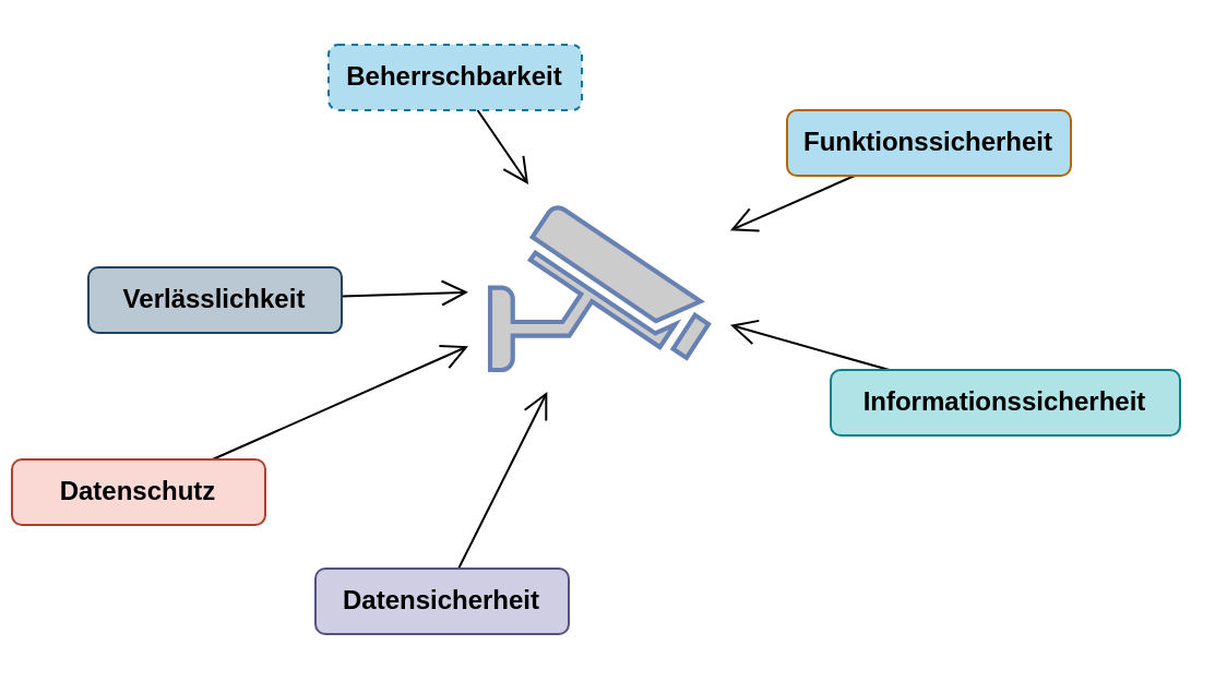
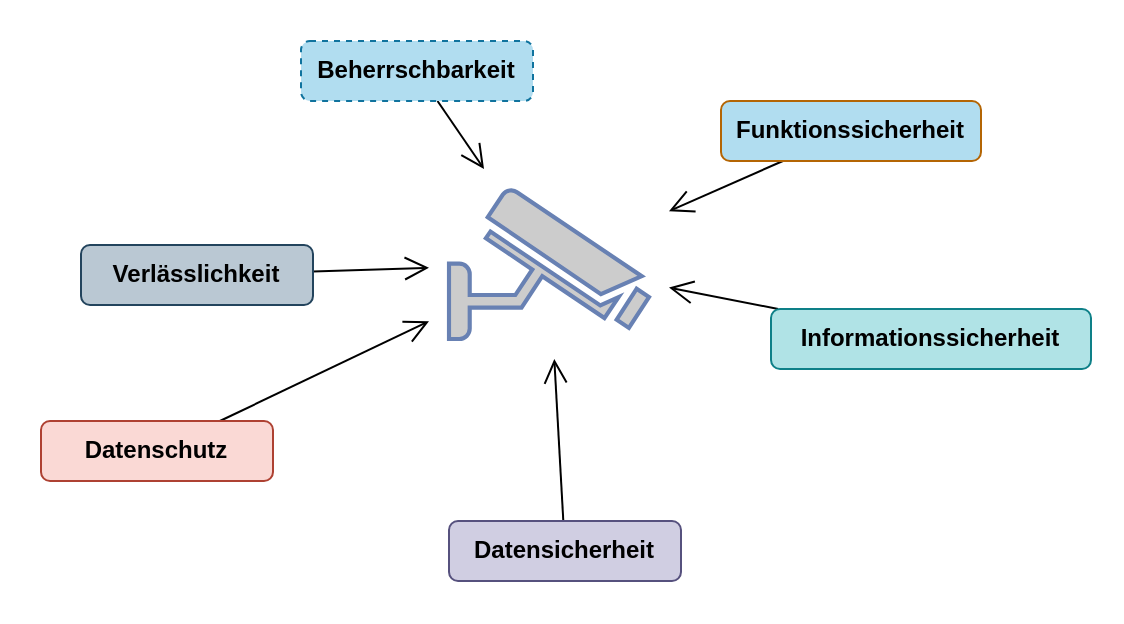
- <mxCell id="6" value="&lt;b&gt;Informationssicherheit&lt;/b&gt;" style="rounded=1;whiteSpace=wrap;html=1;fillColor=#b0e3e6;strokeColor=#0e8088;" vertex="1" parent="1"><mxGeometry x="380" y="169" width="160" height="30" as="geometry" /></mxCell>
+ <mxCell id="6" value="&lt;b&gt;Informationssicherheit&lt;/b&gt;" style="rounded=1;whiteSpace=wrap;html=1;fillColor=#b0e3e6;strokeColor=#0e8088;" vertex="1" parent="1"><mxGeometry x="385" y="154" width="160" height="30" as="geometry" /></mxCell>
- <mxCell id="10" value="&lt;b&gt;Datenschutz&lt;/b&gt;" style="rounded=1;whiteSpace=wrap;html=1;fillColor=#fad9d5;strokeColor=#ae4132;" vertex="1" parent="1"><mxGeometry x="5" y="210" width="116" height="30" as="geometry" /></mxCell>
+ <mxCell id="10" value="&lt;b&gt;Datenschutz&lt;/b&gt;" style="rounded=1;whiteSpace=wrap;html=1;fillColor=#fad9d5;strokeColor=#ae4132;" vertex="1" parent="1"><mxGeometry x="20" y="210" width="116" height="30" as="geometry" /></mxCell>
- <mxCell id="8" value="&lt;b&gt;Datensicherheit&lt;/b&gt;" style="rounded=1;whiteSpace=wrap;html=1;fillColor=#d0cee2;strokeColor=#56517e;" vertex="1" parent="1"><mxGeometry x="144" y="260" width="116" height="30" as="geometry" /></mxCell>
+ <mxCell id="8" value="&lt;b&gt;Datensicherheit&lt;/b&gt;" style="rounded=1;whiteSpace=wrap;html=1;fillColor=#d0cee2;strokeColor=#56517e;" vertex="1" parent="1"><mxGeometry x="224" y="260" width="116" height="30" as="geometry" /></mxCell>
